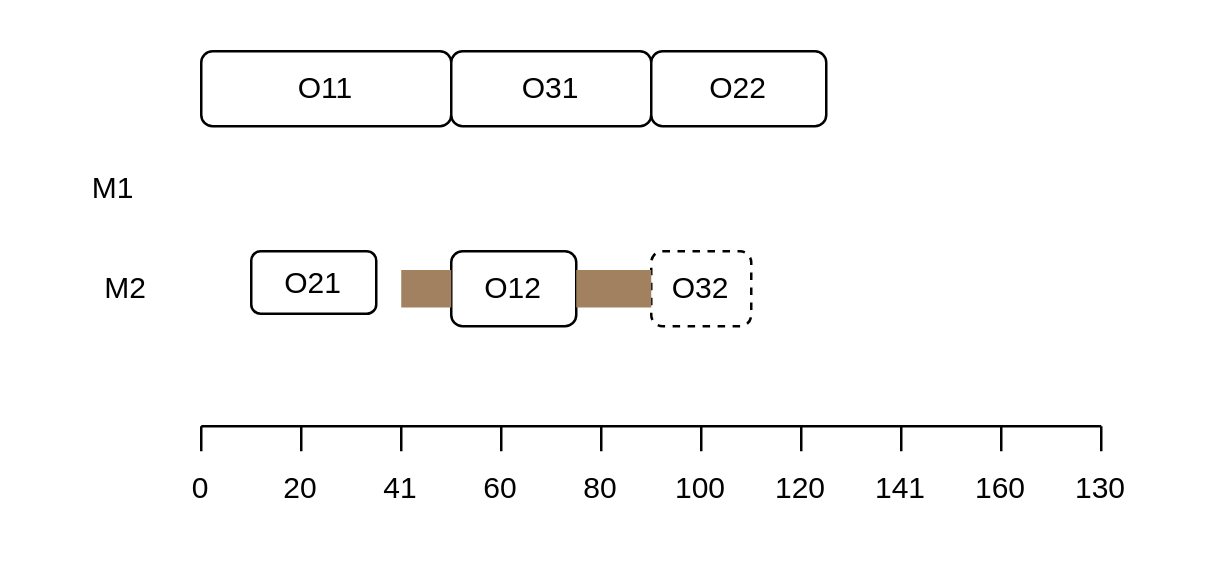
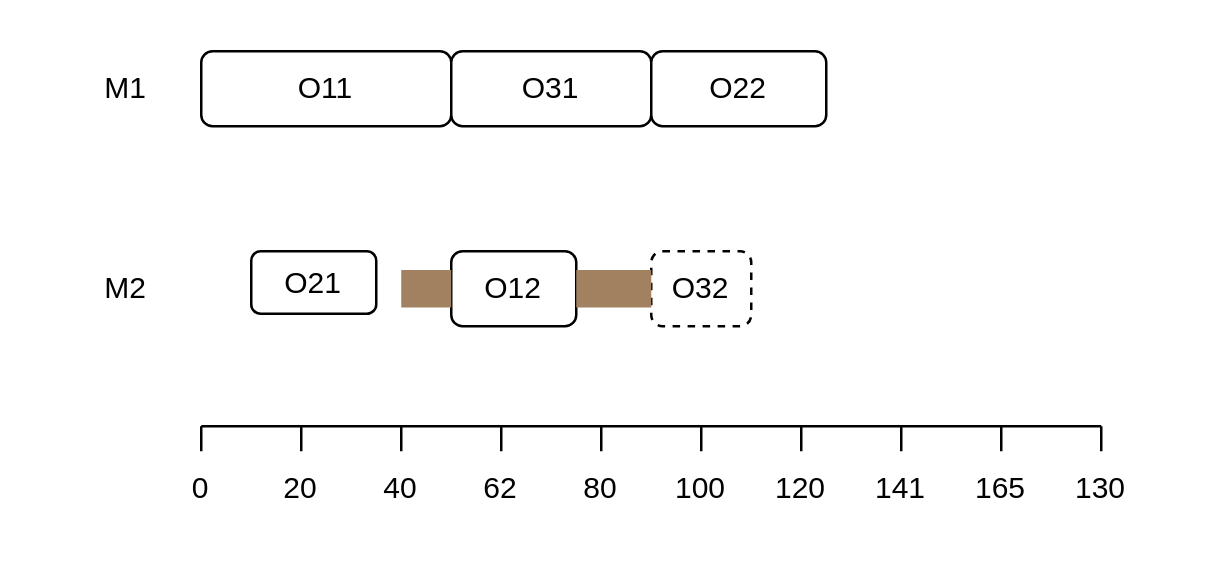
- <mxCell id="5" value="M1" style="text;html=1;strokeColor=none;fillColor=none;align=center;verticalAlign=middle;whiteSpace=wrap;rounded=0;" parent="1" vertex="1"><mxGeometry x="15" y="60" width="60" height="30" as="geometry" /></mxCell>
+ <mxCell id="5" value="M1" style="text;html=1;strokeColor=none;fillColor=none;align=center;verticalAlign=middle;whiteSpace=wrap;rounded=0;" parent="1" vertex="1"><mxGeometry x="20" y="20" width="60" height="30" as="geometry" /></mxCell>
- <mxCell id="18" value="41" style="text;html=1;strokeColor=none;fillColor=none;align=center;verticalAlign=middle;whiteSpace=wrap;rounded=0;" parent="1" vertex="1"><mxGeometry x="130" y="180" width="60" height="30" as="geometry" /></mxCell>
+ <mxCell id="18" value="40" style="text;html=1;strokeColor=none;fillColor=none;align=center;verticalAlign=middle;whiteSpace=wrap;rounded=0;" parent="1" vertex="1"><mxGeometry x="130" y="180" width="60" height="30" as="geometry" /></mxCell>
- <mxCell id="19" value="60" style="text;html=1;strokeColor=none;fillColor=none;align=center;verticalAlign=middle;whiteSpace=wrap;rounded=0;" parent="1" vertex="1"><mxGeometry x="170" y="180" width="60" height="30" as="geometry" /></mxCell>
+ <mxCell id="19" value="62" style="text;html=1;strokeColor=none;fillColor=none;align=center;verticalAlign=middle;whiteSpace=wrap;rounded=0;" parent="1" vertex="1"><mxGeometry x="170" y="180" width="60" height="30" as="geometry" /></mxCell>
- <mxCell id="24" value="160" style="text;html=1;strokeColor=none;fillColor=none;align=center;verticalAlign=middle;whiteSpace=wrap;rounded=0;" parent="1" vertex="1"><mxGeometry x="370" y="180" width="60" height="30" as="geometry" /></mxCell>
+ <mxCell id="24" value="165" style="text;html=1;strokeColor=none;fillColor=none;align=center;verticalAlign=middle;whiteSpace=wrap;rounded=0;" parent="1" vertex="1"><mxGeometry x="370" y="180" width="60" height="30" as="geometry" /></mxCell>
